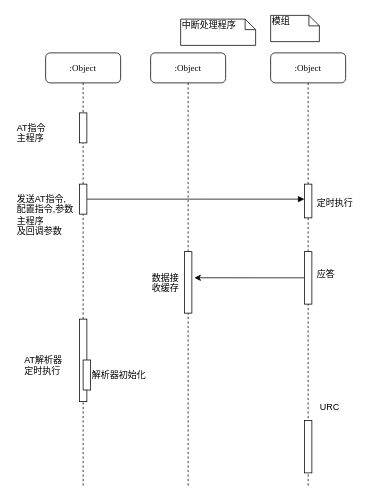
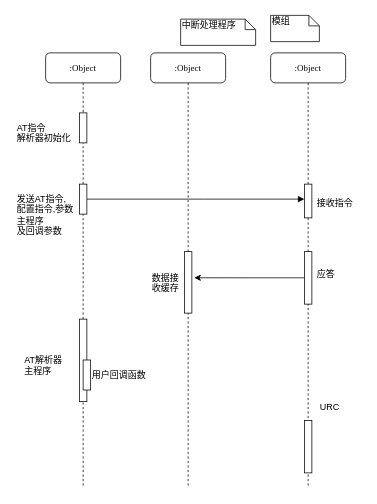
- <mxCell id="23" value="AT指令&lt;br&gt;主程序" style="text;html=1;resizable=0;points=[];autosize=1;align=left;verticalAlign=top;spacingTop=-4;" parent="1" vertex="1"><mxGeometry x="20" y="160" width="90" height="30" as="geometry" /></mxCell>
+ <mxCell id="23" value="AT指令&lt;br&gt;解析器初始化" style="text;html=1;resizable=0;points=[];autosize=1;align=left;verticalAlign=top;spacingTop=-4;" parent="1" vertex="1"><mxGeometry x="20" y="160" width="90" height="30" as="geometry" /></mxCell>
- <mxCell id="16" value="定时执行" style="text;html=1;resizable=0;points=[];autosize=1;align=left;verticalAlign=top;spacingTop=-4;" parent="1" vertex="1"><mxGeometry x="420" y="260" width="60" height="20" as="geometry" /></mxCell>
+ <mxCell id="16" value="接收指令" style="text;html=1;resizable=0;points=[];autosize=1;align=left;verticalAlign=top;spacingTop=-4;" parent="1" vertex="1"><mxGeometry x="420" y="260" width="60" height="20" as="geometry" /></mxCell>
- <mxCell id="21" value="AT解析器&lt;br&gt;定时执行" style="text;html=1;resizable=0;points=[];autosize=1;align=left;verticalAlign=top;spacingTop=-4;" parent="1" vertex="1"><mxGeometry x="30" y="470" width="70" height="30" as="geometry" /></mxCell>
+ <mxCell id="21" value="AT解析器&lt;br&gt;主程序" style="text;html=1;resizable=0;points=[];autosize=1;align=left;verticalAlign=top;spacingTop=-4;" parent="1" vertex="1"><mxGeometry x="30" y="470" width="70" height="30" as="geometry" /></mxCell>
- <mxCell id="22" value="解析器初始化" style="text;html=1;resizable=0;points=[];autosize=1;align=left;verticalAlign=top;spacingTop=-4;" parent="1" vertex="1"><mxGeometry x="120" y="490" width="90" height="20" as="geometry" /></mxCell>
+ <mxCell id="22" value="用户回调函数" style="text;html=1;resizable=0;points=[];autosize=1;align=left;verticalAlign=top;spacingTop=-4;" parent="1" vertex="1"><mxGeometry x="120" y="490" width="90" height="20" as="geometry" /></mxCell>
